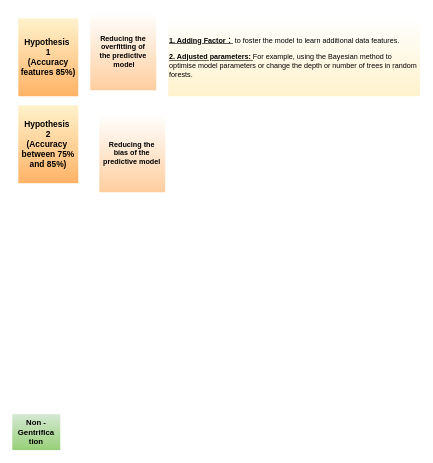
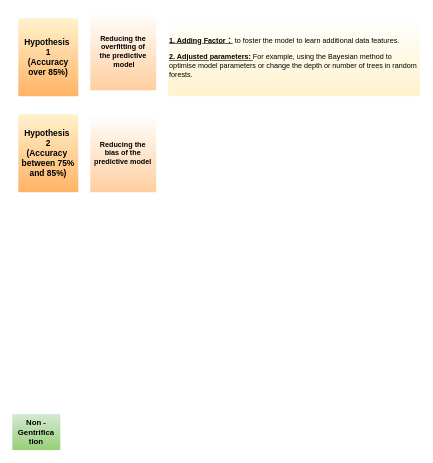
- <mxCell id="2" value="&lt;span style=&quot;font-size: 14px;&quot;&gt;&lt;b&gt;Hypothesis&amp;nbsp;&lt;/b&gt;&lt;/span&gt;&lt;div&gt;&lt;b style=&quot;font-size: 14px; background-color: initial;&quot;&gt;1&lt;/b&gt;&lt;br&gt;&lt;/div&gt;&lt;div&gt;&lt;b style=&quot;font-size: 14px; background-color: initial;&quot;&gt;(Accuracy features 85%)&lt;/b&gt;&lt;/div&gt;" style="rounded=0;whiteSpace=wrap;html=1;fillColor=#fff2cc;strokeColor=none;gradientColor=#FFB366;" vertex="1" parent="1"><mxGeometry x="30" y="30" width="100" height="130" as="geometry" /></mxCell>
+ <mxCell id="2" value="&lt;span style=&quot;font-size: 14px;&quot;&gt;&lt;b&gt;Hypothesis&amp;nbsp;&lt;/b&gt;&lt;/span&gt;&lt;div&gt;&lt;b style=&quot;font-size: 14px; background-color: initial;&quot;&gt;1&lt;/b&gt;&lt;br&gt;&lt;/div&gt;&lt;div&gt;&lt;b style=&quot;font-size: 14px; background-color: initial;&quot;&gt;(Accuracy over 85%)&lt;/b&gt;&lt;/div&gt;" style="rounded=0;whiteSpace=wrap;html=1;fillColor=#fff2cc;strokeColor=none;gradientColor=#FFB366;" vertex="1" parent="1"><mxGeometry x="30" y="30" width="100" height="130" as="geometry" /></mxCell>
- <mxCell id="6" value="&lt;span style=&quot;font-size: 14px;&quot;&gt;&lt;font style=&quot;font-size: 14px;&quot;&gt;&lt;b&gt;Hypothesis&amp;nbsp;&lt;/b&gt;&lt;/font&gt;&lt;/span&gt;&lt;div style=&quot;font-size: 14px;&quot;&gt;&lt;font style=&quot;font-size: 14px;&quot;&gt;&lt;b&gt;2&lt;/b&gt;&lt;/font&gt;&lt;/div&gt;&lt;div style=&quot;font-size: 14px;&quot;&gt;&lt;span style=&quot;background-color: initial; font-weight: bold;&quot;&gt;(Accuracy&amp;nbsp;&lt;/span&gt;&lt;br&gt;&lt;/div&gt;&lt;div style=&quot;font-size: 14px;&quot;&gt;&lt;font style=&quot;font-size: 14px;&quot;&gt;&lt;span style=&quot;background-color: initial;&quot;&gt;&lt;b style=&quot;&quot;&gt;&lt;font face=&quot;Helvetica&quot;&gt;between 75% and 85%&lt;/font&gt;&lt;/b&gt;&lt;/span&gt;&lt;span style=&quot;font-weight: bold; background-color: initial;&quot;&gt;)&lt;/span&gt;&lt;/font&gt;&lt;/div&gt;" style="rounded=0;whiteSpace=wrap;html=1;fillColor=#fff2cc;strokeColor=none;gradientColor=#FFB366;" vertex="1" parent="1"><mxGeometry x="30" y="175" width="100" height="130" as="geometry" /></mxCell>
+ <mxCell id="6" value="&lt;span style=&quot;font-size: 14px;&quot;&gt;&lt;font style=&quot;font-size: 14px;&quot;&gt;&lt;b&gt;Hypothesis&amp;nbsp;&lt;/b&gt;&lt;/font&gt;&lt;/span&gt;&lt;div style=&quot;font-size: 14px;&quot;&gt;&lt;font style=&quot;font-size: 14px;&quot;&gt;&lt;b&gt;2&lt;/b&gt;&lt;/font&gt;&lt;/div&gt;&lt;div style=&quot;font-size: 14px;&quot;&gt;&lt;span style=&quot;background-color: initial; font-weight: bold;&quot;&gt;(Accuracy&amp;nbsp;&lt;/span&gt;&lt;br&gt;&lt;/div&gt;&lt;div style=&quot;font-size: 14px;&quot;&gt;&lt;font style=&quot;font-size: 14px;&quot;&gt;&lt;span style=&quot;background-color: initial;&quot;&gt;&lt;b style=&quot;&quot;&gt;&lt;font face=&quot;Helvetica&quot;&gt;between 75% and 85%&lt;/font&gt;&lt;/b&gt;&lt;/span&gt;&lt;span style=&quot;font-weight: bold; background-color: initial;&quot;&gt;)&lt;/span&gt;&lt;/font&gt;&lt;/div&gt;" style="rounded=0;whiteSpace=wrap;html=1;fillColor=#fff2cc;strokeColor=none;gradientColor=#FFB366;" vertex="1" parent="1"><mxGeometry x="30" y="190" width="100" height="130" as="geometry" /></mxCell>
- <mxCell id="7" value="&lt;span style=&quot;font-size: 12px;&quot;&gt;&lt;b style=&quot;font-size: 12px;&quot;&gt;Reducing&amp;nbsp;&lt;/b&gt;&lt;/span&gt;&lt;b&gt;the bias of the predictive model&lt;/b&gt;" style="whiteSpace=wrap;html=1;fillColor=#FFFFFF;strokeColor=none;rounded=0;gradientColor=#FFCE9F;fontSize=12;align=center;spacingLeft=3;spacingRight=4;" vertex="1" parent="1"><mxGeometry x="165" y="190" width="110" height="130" as="geometry" /></mxCell>
+ <mxCell id="7" value="&lt;span style=&quot;font-size: 12px;&quot;&gt;&lt;b style=&quot;font-size: 12px;&quot;&gt;Reducing&amp;nbsp;&lt;/b&gt;&lt;/span&gt;&lt;b&gt;the bias of the predictive model&lt;/b&gt;" style="whiteSpace=wrap;html=1;fillColor=#FFFFFF;strokeColor=none;rounded=0;gradientColor=#FFCE9F;fontSize=12;align=center;spacingLeft=3;spacingRight=4;" vertex="1" parent="1"><mxGeometry x="150" y="190" width="110" height="130" as="geometry" /></mxCell>
